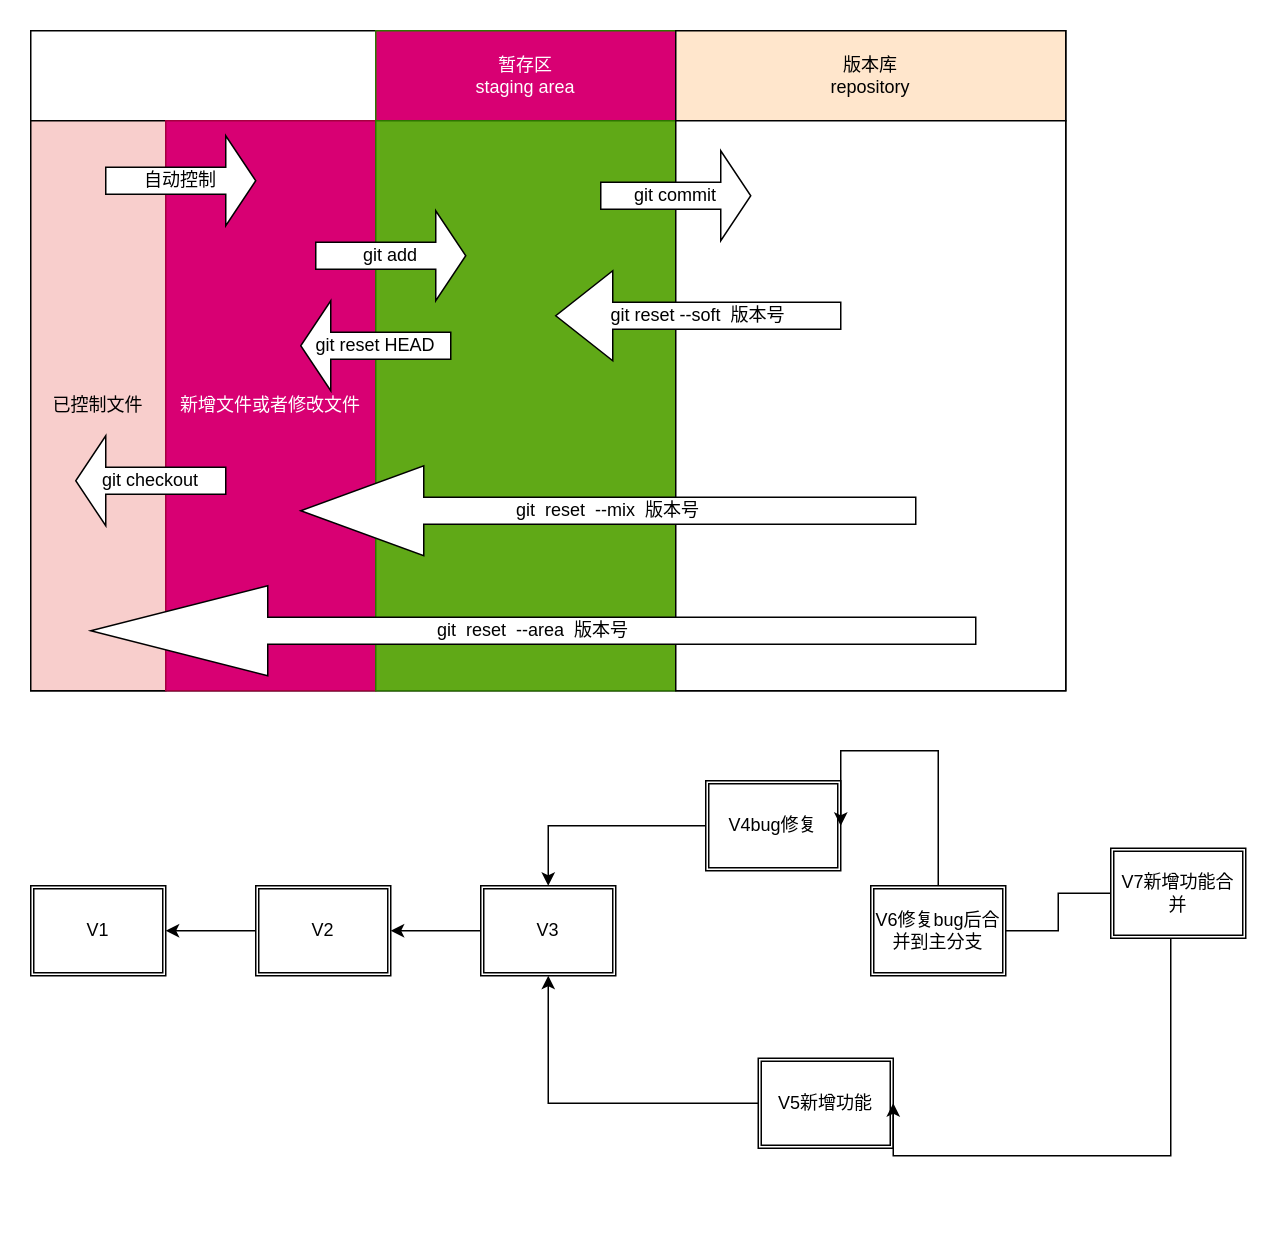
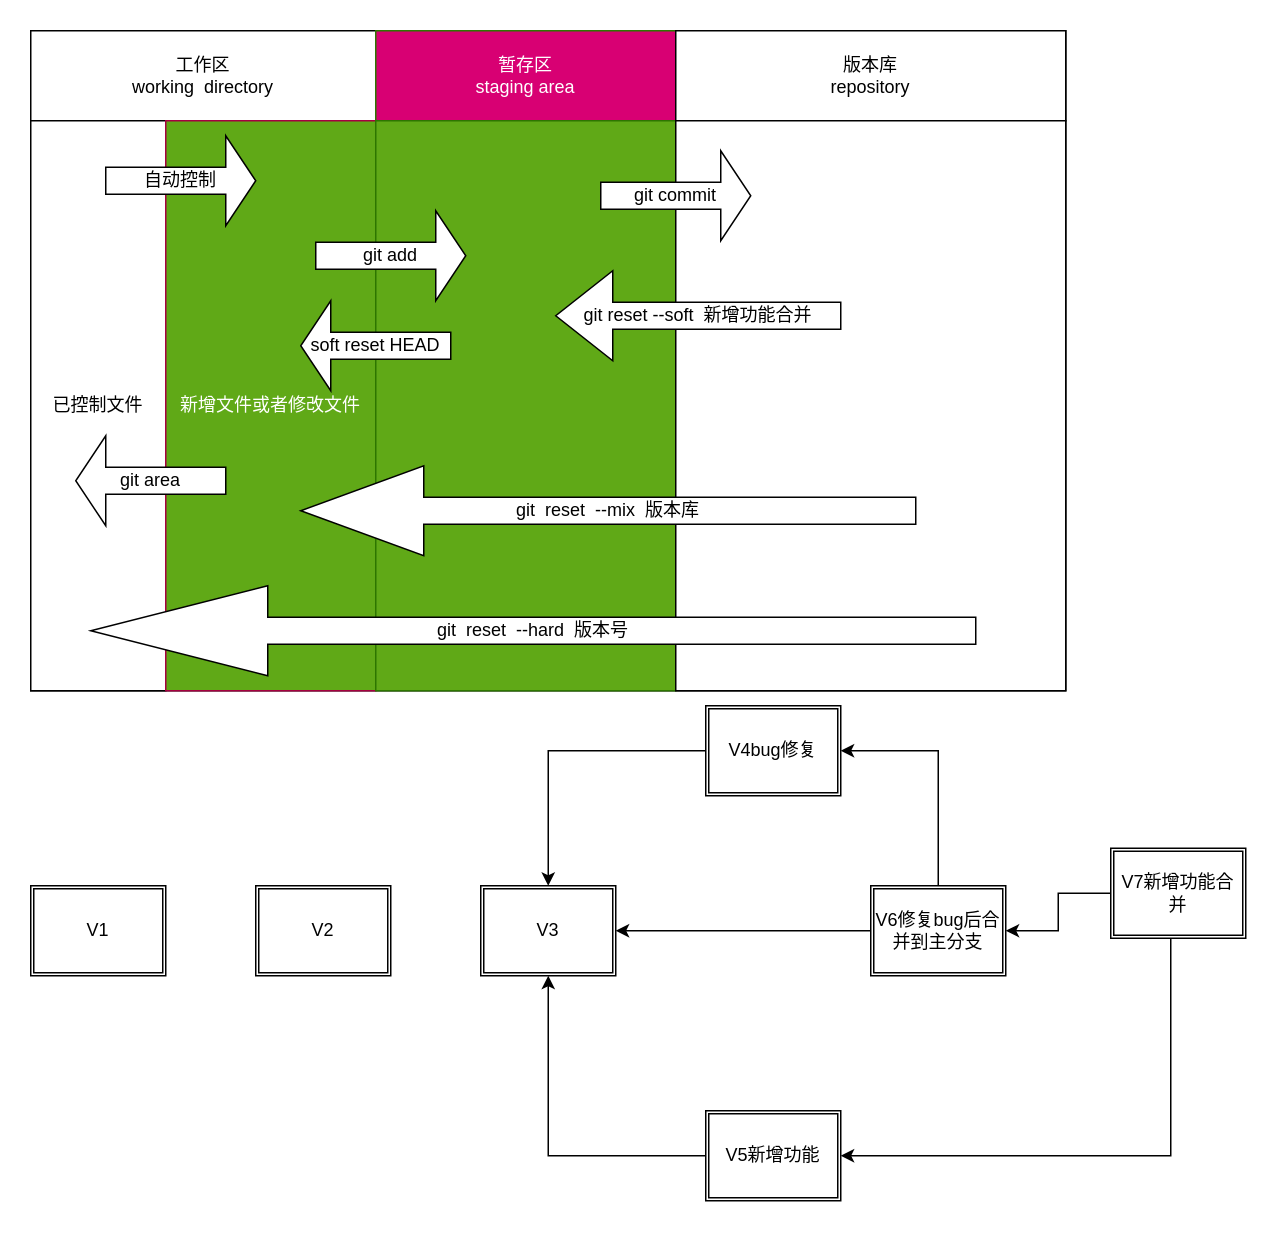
+ <mxCell id="3" value="工作区&lt;br&gt;working&amp;nbsp; directory" style="rounded=0;whiteSpace=wrap;html=1;" parent="1" vertex="1"><mxGeometry x="20" y="20" width="230" height="60" as="geometry" /></mxCell>
- <mxCell id="5" value="版本库&lt;br&gt;repository" style="rounded=0;whiteSpace=wrap;html=1;fillColor=#ffe6cc;" parent="1" vertex="1"><mxGeometry x="450" y="20" width="260" height="60" as="geometry" /></mxCell>
+ <mxCell id="5" value="版本库&lt;br&gt;repository" style="rounded=0;whiteSpace=wrap;html=1;" parent="1" vertex="1"><mxGeometry x="450" y="20" width="260" height="60" as="geometry" /></mxCell>
- <mxCell id="13" value="git reset --soft&amp;nbsp; 版本号" style="shape=singleArrow;direction=west;whiteSpace=wrap;html=1;" parent="1" vertex="1"><mxGeometry x="370" y="180" width="190" height="60" as="geometry" /></mxCell>
+ <mxCell id="13" value="git reset --soft&amp;nbsp; 新增功能合并" style="shape=singleArrow;direction=west;whiteSpace=wrap;html=1;" parent="1" vertex="1"><mxGeometry x="370" y="180" width="190" height="60" as="geometry" /></mxCell>
- <mxCell id="14" value="git reset HEAD" style="shape=singleArrow;direction=west;whiteSpace=wrap;html=1;" parent="1" vertex="1"><mxGeometry x="200" y="200" width="100" height="60" as="geometry" /></mxCell>
+ <mxCell id="14" value="soft reset HEAD" style="shape=singleArrow;direction=west;whiteSpace=wrap;html=1;" parent="1" vertex="1"><mxGeometry x="200" y="200" width="100" height="60" as="geometry" /></mxCell>
- <mxCell id="6" value="已控制文件" style="rounded=0;whiteSpace=wrap;html=1;fillColor=#f8cecc;" parent="1" vertex="1"><mxGeometry x="20" y="80" width="90" height="380" as="geometry" /></mxCell>
+ <mxCell id="6" value="已控制文件" style="rounded=0;whiteSpace=wrap;html=1;" parent="1" vertex="1"><mxGeometry x="20" y="80" width="90" height="380" as="geometry" /></mxCell>
- <mxCell id="7" value="新增文件或者修改文件" style="rounded=0;whiteSpace=wrap;html=1;fillColor=#d80073;fontColor=#ffffff;strokeColor=#A50040;" parent="1" vertex="1"><mxGeometry x="110" y="80" width="140" height="380" as="geometry" /></mxCell>
+ <mxCell id="7" value="新增文件或者修改文件" style="rounded=0;whiteSpace=wrap;html=1;fillColor=#60a917;fontColor=#ffffff;strokeColor=#A50040;" parent="1" vertex="1"><mxGeometry x="110" y="80" width="140" height="380" as="geometry" /></mxCell>
- <mxCell id="15" value="git checkout" style="shape=singleArrow;direction=west;whiteSpace=wrap;html=1;" parent="1" vertex="1"><mxGeometry x="50" y="290" width="100" height="60" as="geometry" /></mxCell>
+ <mxCell id="15" value="git area" style="shape=singleArrow;direction=west;whiteSpace=wrap;html=1;" parent="1" vertex="1"><mxGeometry x="50" y="290" width="100" height="60" as="geometry" /></mxCell>
- <mxCell id="16" value="git&amp;nbsp; reset&amp;nbsp; --mix&amp;nbsp; 版本号" style="shape=singleArrow;direction=west;whiteSpace=wrap;html=1;" parent="1" vertex="1"><mxGeometry x="200" y="310" width="410" height="60" as="geometry" /></mxCell>
+ <mxCell id="16" value="git&amp;nbsp; reset&amp;nbsp; --mix&amp;nbsp; 版本库" style="shape=singleArrow;direction=west;whiteSpace=wrap;html=1;" parent="1" vertex="1"><mxGeometry x="200" y="310" width="410" height="60" as="geometry" /></mxCell>
- <mxCell id="17" value="git&amp;nbsp; reset&amp;nbsp; --area&amp;nbsp; 版本号" style="shape=singleArrow;direction=west;whiteSpace=wrap;html=1;" parent="1" vertex="1"><mxGeometry x="60" y="390" width="590" height="60" as="geometry" /></mxCell>
+ <mxCell id="17" value="git&amp;nbsp; reset&amp;nbsp; --hard&amp;nbsp; 版本号" style="shape=singleArrow;direction=west;whiteSpace=wrap;html=1;" parent="1" vertex="1"><mxGeometry x="60" y="390" width="590" height="60" as="geometry" /></mxCell>
- <mxCell id="26" value="V4bug修复" style="shape=ext;double=1;rounded=0;whiteSpace=wrap;html=1;" vertex="1" parent="1"><mxGeometry x="470" y="520" width="90" height="60" as="geometry" /></mxCell>
+ <mxCell id="26" value="V4bug修复" style="shape=ext;double=1;rounded=0;whiteSpace=wrap;html=1;" vertex="1" parent="1"><mxGeometry x="470" y="470" width="90" height="60" as="geometry" /></mxCell>
- <mxCell id="19" value="" style="edgeStyle=orthogonalEdgeStyle;rounded=0;orthogonalLoop=1;jettySize=auto;html=1;" edge="1" parent="1" source="20" target="18"><mxGeometry relative="1" as="geometry" /></mxCell>
- <mxCell id="21" style="edgeStyle=orthogonalEdgeStyle;rounded=0;orthogonalLoop=1;jettySize=auto;html=1;entryX=1;entryY=0.5;entryDx=0;entryDy=0;" edge="1" parent="1" source="22" target="20"><mxGeometry relative="1" as="geometry" /></mxCell>
+ <mxCell id="28" style="edgeStyle=orthogonalEdgeStyle;rounded=0;orthogonalLoop=1;jettySize=auto;html=1;entryX=1;entryY=0.5;entryDx=0;entryDy=0;" edge="1" parent="1" source="29" target="22"><mxGeometry relative="1" as="geometry" /></mxCell>
- <mxCell id="30" style="edgeStyle=orthogonalEdgeStyle;rounded=0;orthogonalLoop=1;jettySize=auto;html=1;entryX=1;entryY=0.5;entryDx=0;entryDy=0;endArrow=none;" edge="1" parent="1" source="32" target="29"><mxGeometry relative="1" as="geometry" /></mxCell>
+ <mxCell id="30" style="edgeStyle=orthogonalEdgeStyle;rounded=0;orthogonalLoop=1;jettySize=auto;html=1;entryX=1;entryY=0.5;entryDx=0;entryDy=0;" edge="1" parent="1" source="32" target="29"><mxGeometry relative="1" as="geometry" /></mxCell>
- <mxCell id="24" value="V5新增功能" style="shape=ext;double=1;rounded=0;whiteSpace=wrap;html=1;" vertex="1" parent="1"><mxGeometry x="505" y="705" width="90" height="60" as="geometry" /></mxCell>
+ <mxCell id="24" value="V5新增功能" style="shape=ext;double=1;rounded=0;whiteSpace=wrap;html=1;" vertex="1" parent="1"><mxGeometry x="470" y="740" width="90" height="60" as="geometry" /></mxCell>
